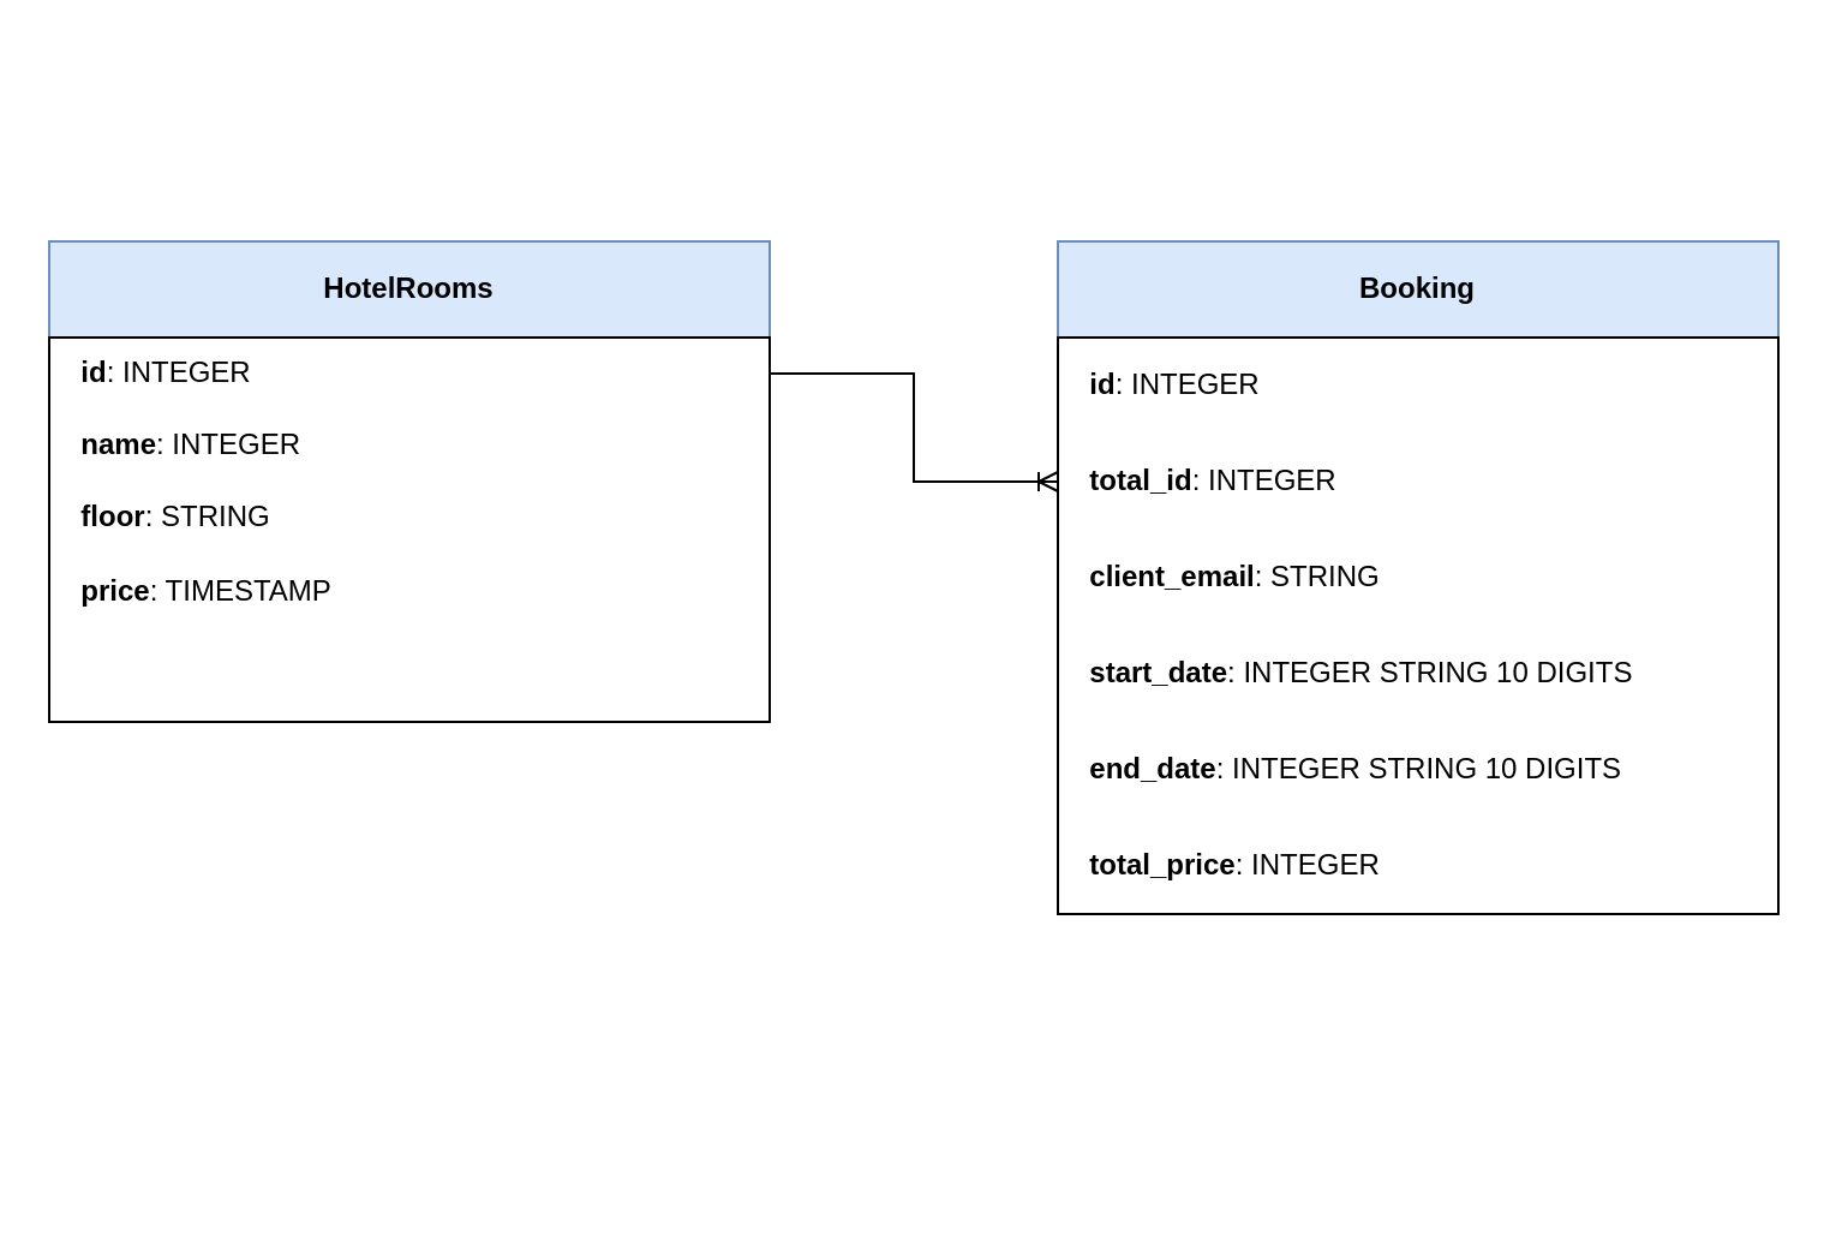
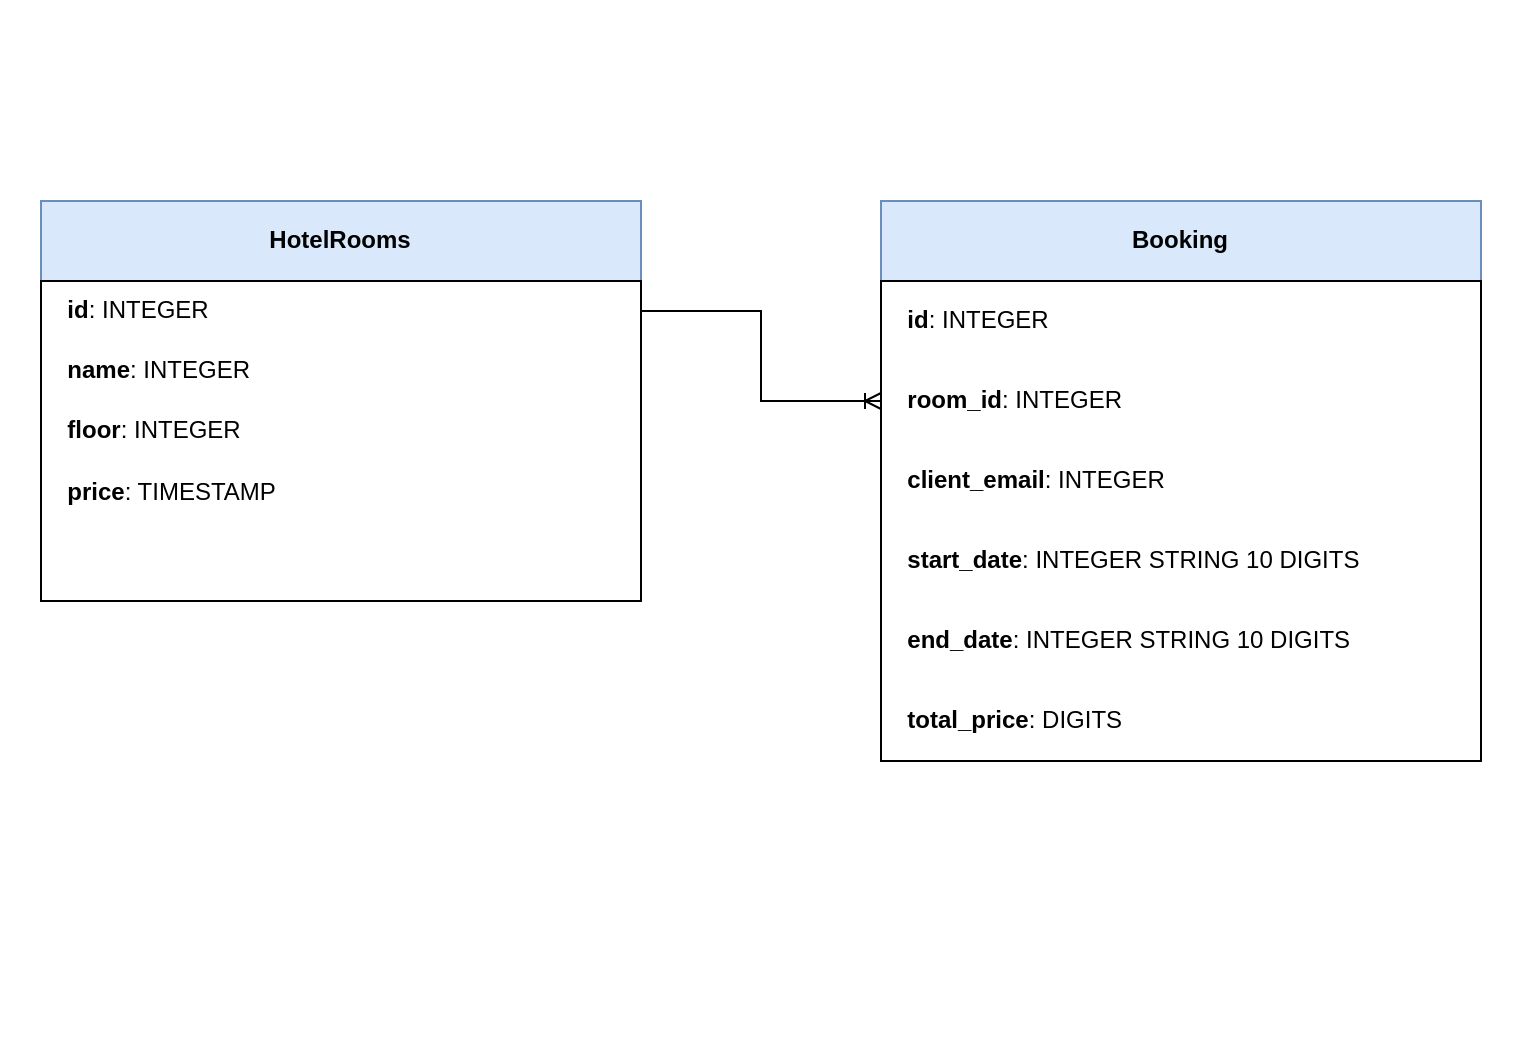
- <mxCell id="10" value="&lt;b&gt;&amp;nbsp; total_id&lt;/b&gt;: INTEGER" style="text;html=1;strokeColor=none;fillColor=none;align=left;verticalAlign=middle;whiteSpace=wrap;rounded=0;fontColor=#000000;spacingLeft=5;" parent="1" vertex="1"><mxGeometry x="440" y="180" width="300" height="40" as="geometry" /></mxCell>
+ <mxCell id="10" value="&lt;b&gt;&amp;nbsp; room_id&lt;/b&gt;: INTEGER" style="text;html=1;strokeColor=none;fillColor=none;align=left;verticalAlign=middle;whiteSpace=wrap;rounded=0;fontColor=#000000;spacingLeft=5;" parent="1" vertex="1"><mxGeometry x="440" y="180" width="300" height="40" as="geometry" /></mxCell>
- <mxCell id="22" value="&lt;b&gt;&amp;nbsp; floor&lt;/b&gt;: STRING" style="text;html=1;strokeColor=none;fillColor=none;align=left;verticalAlign=middle;whiteSpace=wrap;rounded=0;fontColor=#000000;spacingLeft=5;" parent="15" vertex="1"><mxGeometry y="100" width="300" height="30" as="geometry" /></mxCell>
+ <mxCell id="22" value="&lt;b&gt;&amp;nbsp; floor&lt;/b&gt;: INTEGER" style="text;html=1;strokeColor=none;fillColor=none;align=left;verticalAlign=middle;whiteSpace=wrap;rounded=0;fontColor=#000000;spacingLeft=5;" parent="15" vertex="1"><mxGeometry y="100" width="300" height="30" as="geometry" /></mxCell>
- <mxCell id="12" value="&lt;b&gt;&amp;nbsp; client_email&lt;/b&gt;: STRING" style="text;html=1;strokeColor=none;fillColor=none;align=left;verticalAlign=middle;whiteSpace=wrap;rounded=0;fontColor=#000000;spacingLeft=5;" parent="1" vertex="1"><mxGeometry x="440" y="220" width="300" height="40" as="geometry" /></mxCell>
+ <mxCell id="12" value="&lt;b&gt;&amp;nbsp; client_email&lt;/b&gt;: INTEGER" style="text;html=1;strokeColor=none;fillColor=none;align=left;verticalAlign=middle;whiteSpace=wrap;rounded=0;fontColor=#000000;spacingLeft=5;" parent="1" vertex="1"><mxGeometry x="440" y="220" width="300" height="40" as="geometry" /></mxCell>
- <mxCell id="11" value="&lt;b&gt;&amp;nbsp; total_price&lt;/b&gt;: INTEGER" style="text;html=1;strokeColor=none;fillColor=none;align=left;verticalAlign=middle;whiteSpace=wrap;rounded=0;fontColor=#000000;spacingLeft=5;" parent="1" vertex="1"><mxGeometry x="440" y="340" width="285" height="40" as="geometry" /></mxCell>
+ <mxCell id="11" value="&lt;b&gt;&amp;nbsp; total_price&lt;/b&gt;: DIGITS" style="text;html=1;strokeColor=none;fillColor=none;align=left;verticalAlign=middle;whiteSpace=wrap;rounded=0;fontColor=#000000;spacingLeft=5;" parent="1" vertex="1"><mxGeometry x="440" y="340" width="285" height="40" as="geometry" /></mxCell>
